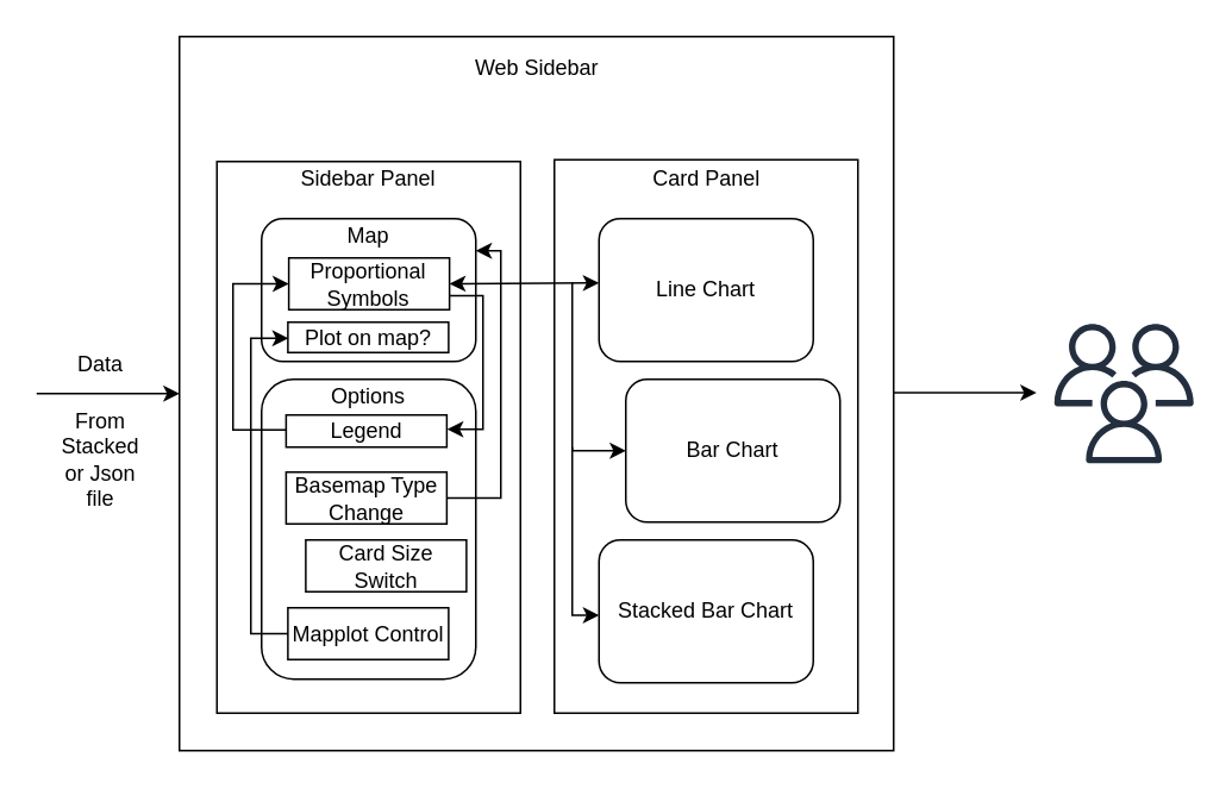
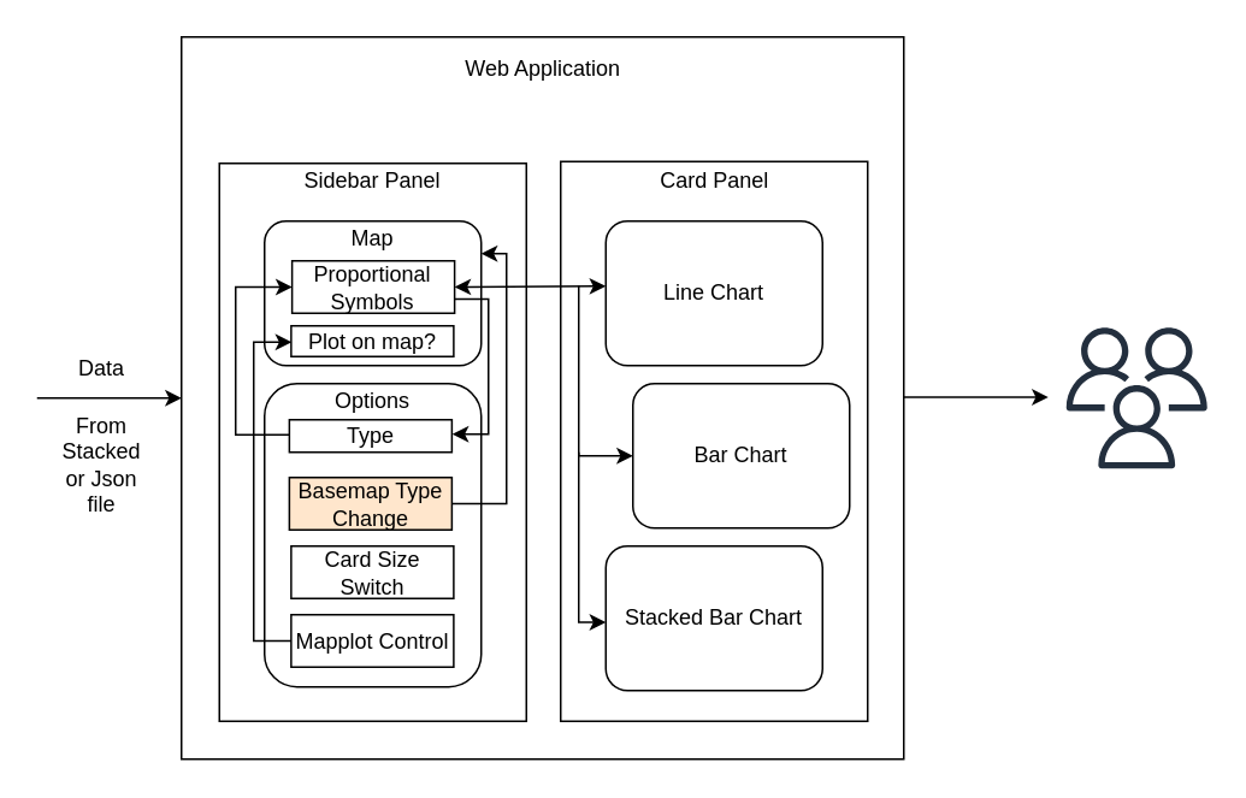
- <mxCell id="3" value="Web Sidebar" style="text;html=1;strokeColor=none;fillColor=none;align=center;verticalAlign=middle;whiteSpace=wrap;rounded=0;" vertex="1" parent="1"><mxGeometry x="243.5" y="28" width="113" height="20" as="geometry" /></mxCell>
+ <mxCell id="3" value="Web Application" style="text;html=1;strokeColor=none;fillColor=none;align=center;verticalAlign=middle;whiteSpace=wrap;rounded=0;" vertex="1" parent="1"><mxGeometry x="243.5" y="28" width="113" height="20" as="geometry" /></mxCell>
- <mxCell id="23" value="Legend" style="rounded=0;whiteSpace=wrap;html=1;" vertex="1" parent="1"><mxGeometry x="159.75" y="232" width="90" height="18" as="geometry" /></mxCell>
+ <mxCell id="23" value="Type" style="rounded=0;whiteSpace=wrap;html=1;" vertex="1" parent="1"><mxGeometry x="159.75" y="232" width="90" height="18" as="geometry" /></mxCell>
- <mxCell id="25" value="Basemap Type Change" style="rounded=0;whiteSpace=wrap;html=1;" vertex="1" parent="1"><mxGeometry x="159.75" y="264" width="90" height="29" as="geometry" /></mxCell>
+ <mxCell id="25" value="Basemap Type Change" style="rounded=0;whiteSpace=wrap;html=1;fillColor=#ffe6cc;" vertex="1" parent="1"><mxGeometry x="159.75" y="264" width="90" height="29" as="geometry" /></mxCell>
- <mxCell id="26" value="Card Size Switch" style="rounded=0;whiteSpace=wrap;html=1;" vertex="1" parent="1"><mxGeometry x="170.75" y="302" width="90" height="29" as="geometry" /></mxCell>
+ <mxCell id="26" value="Card Size Switch" style="rounded=0;whiteSpace=wrap;html=1;" vertex="1" parent="1"><mxGeometry x="160.75" y="302" width="90" height="29" as="geometry" /></mxCell>
